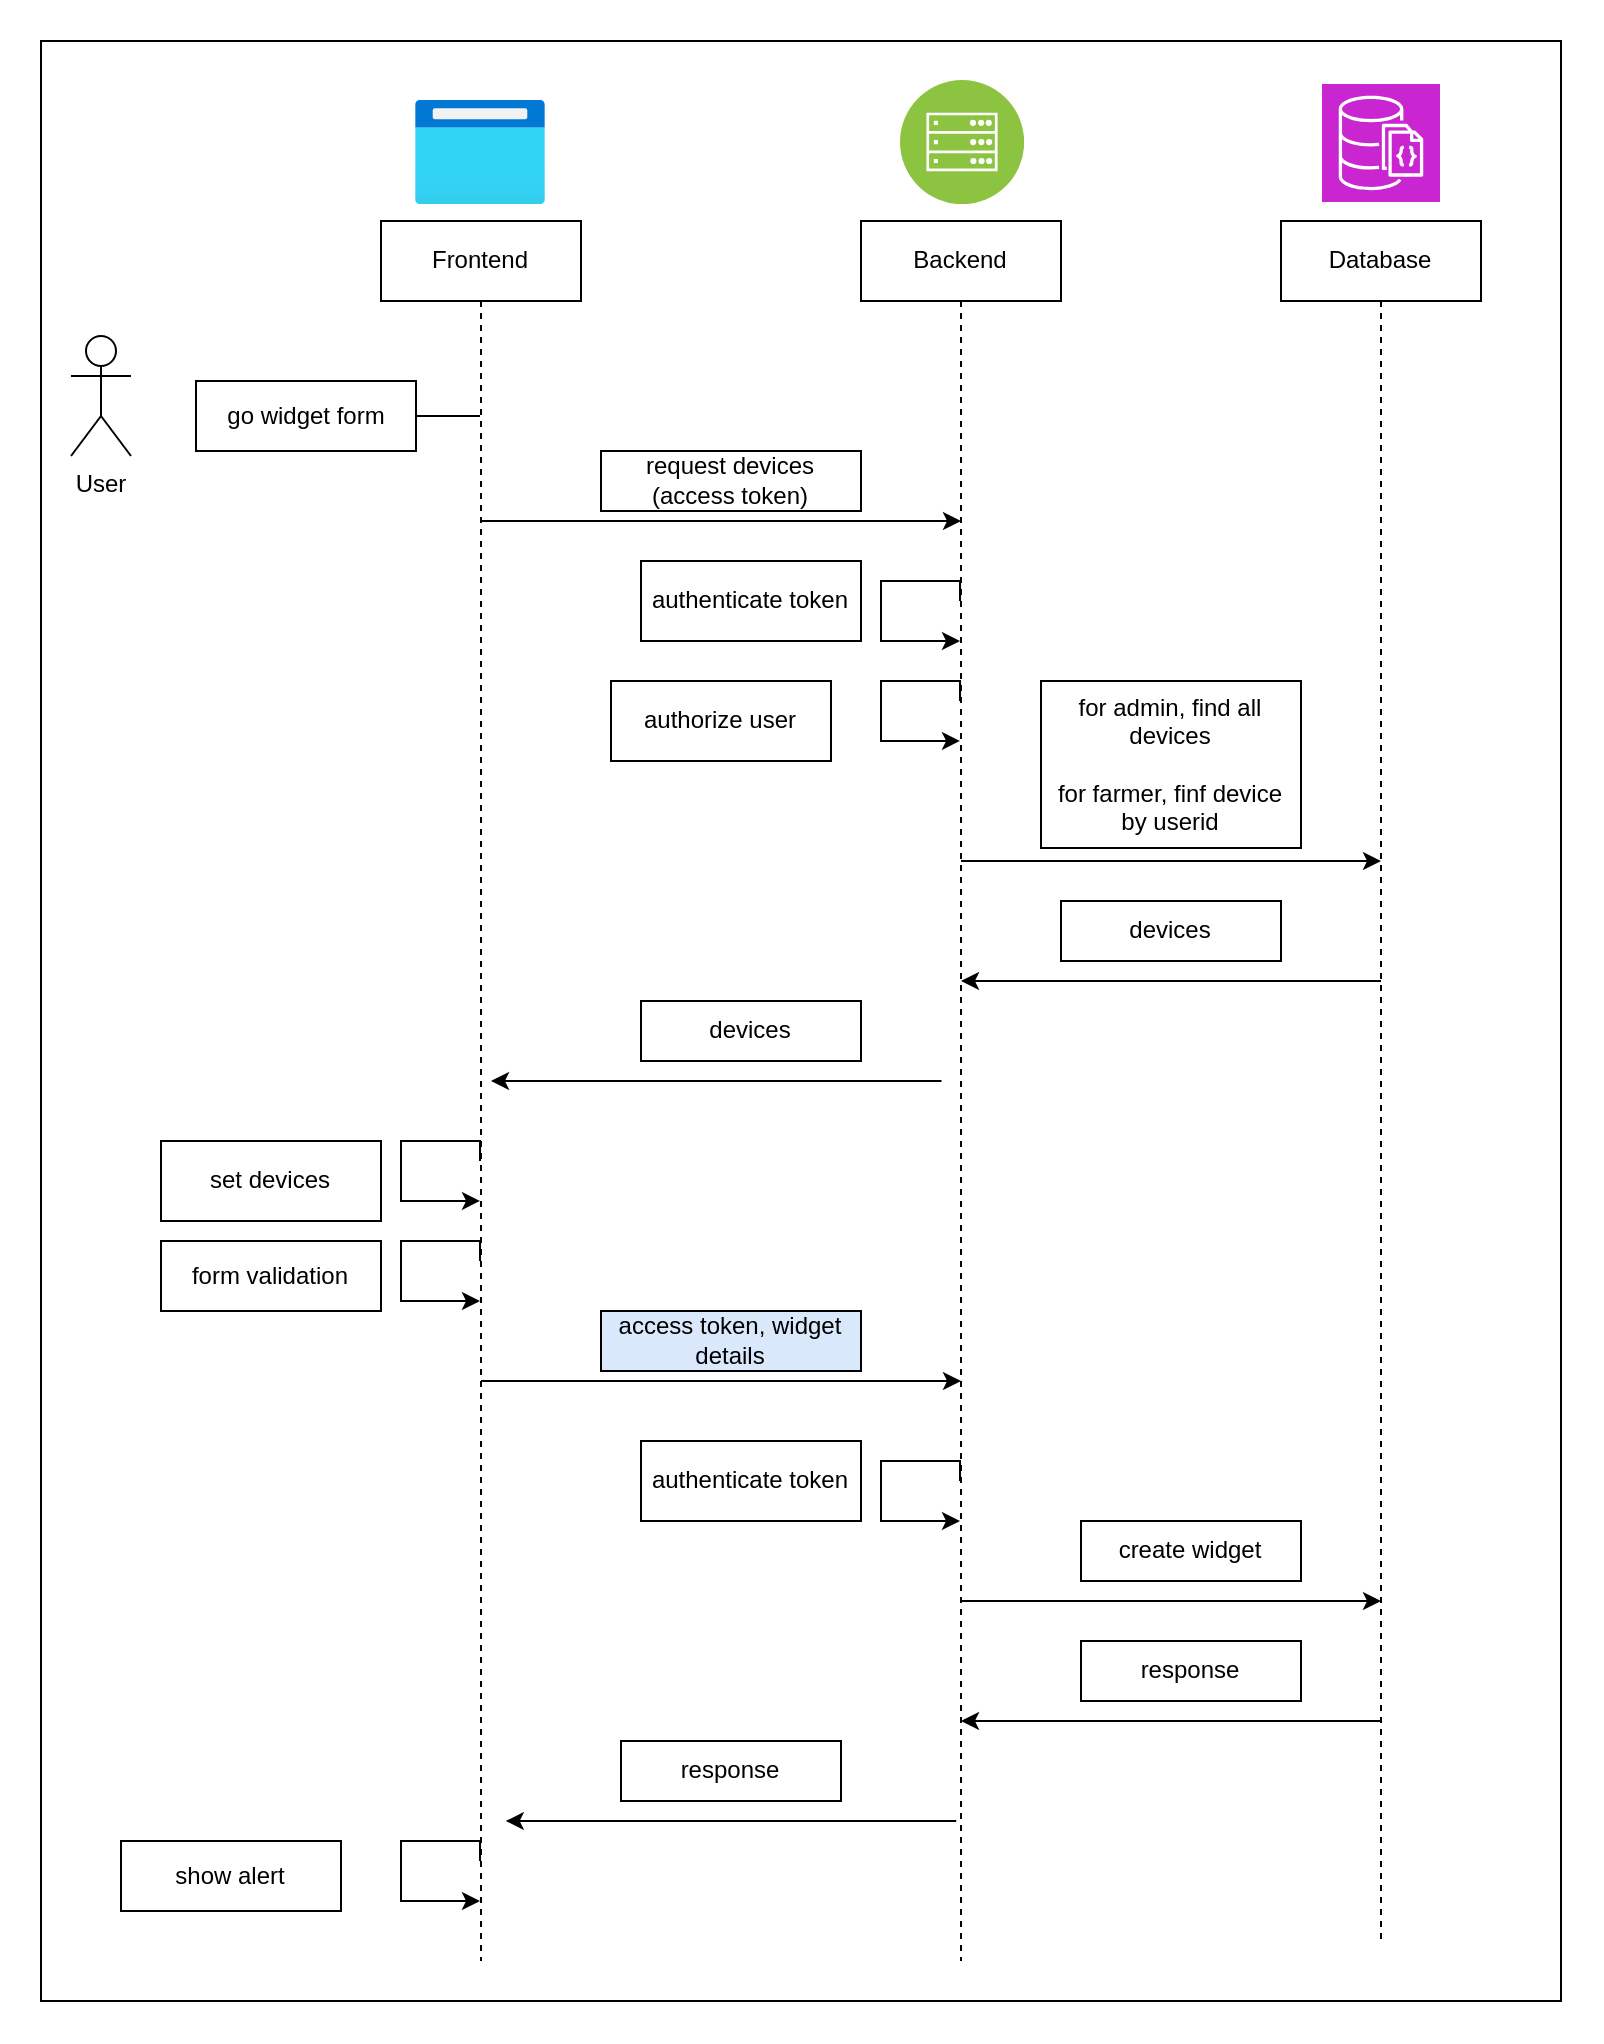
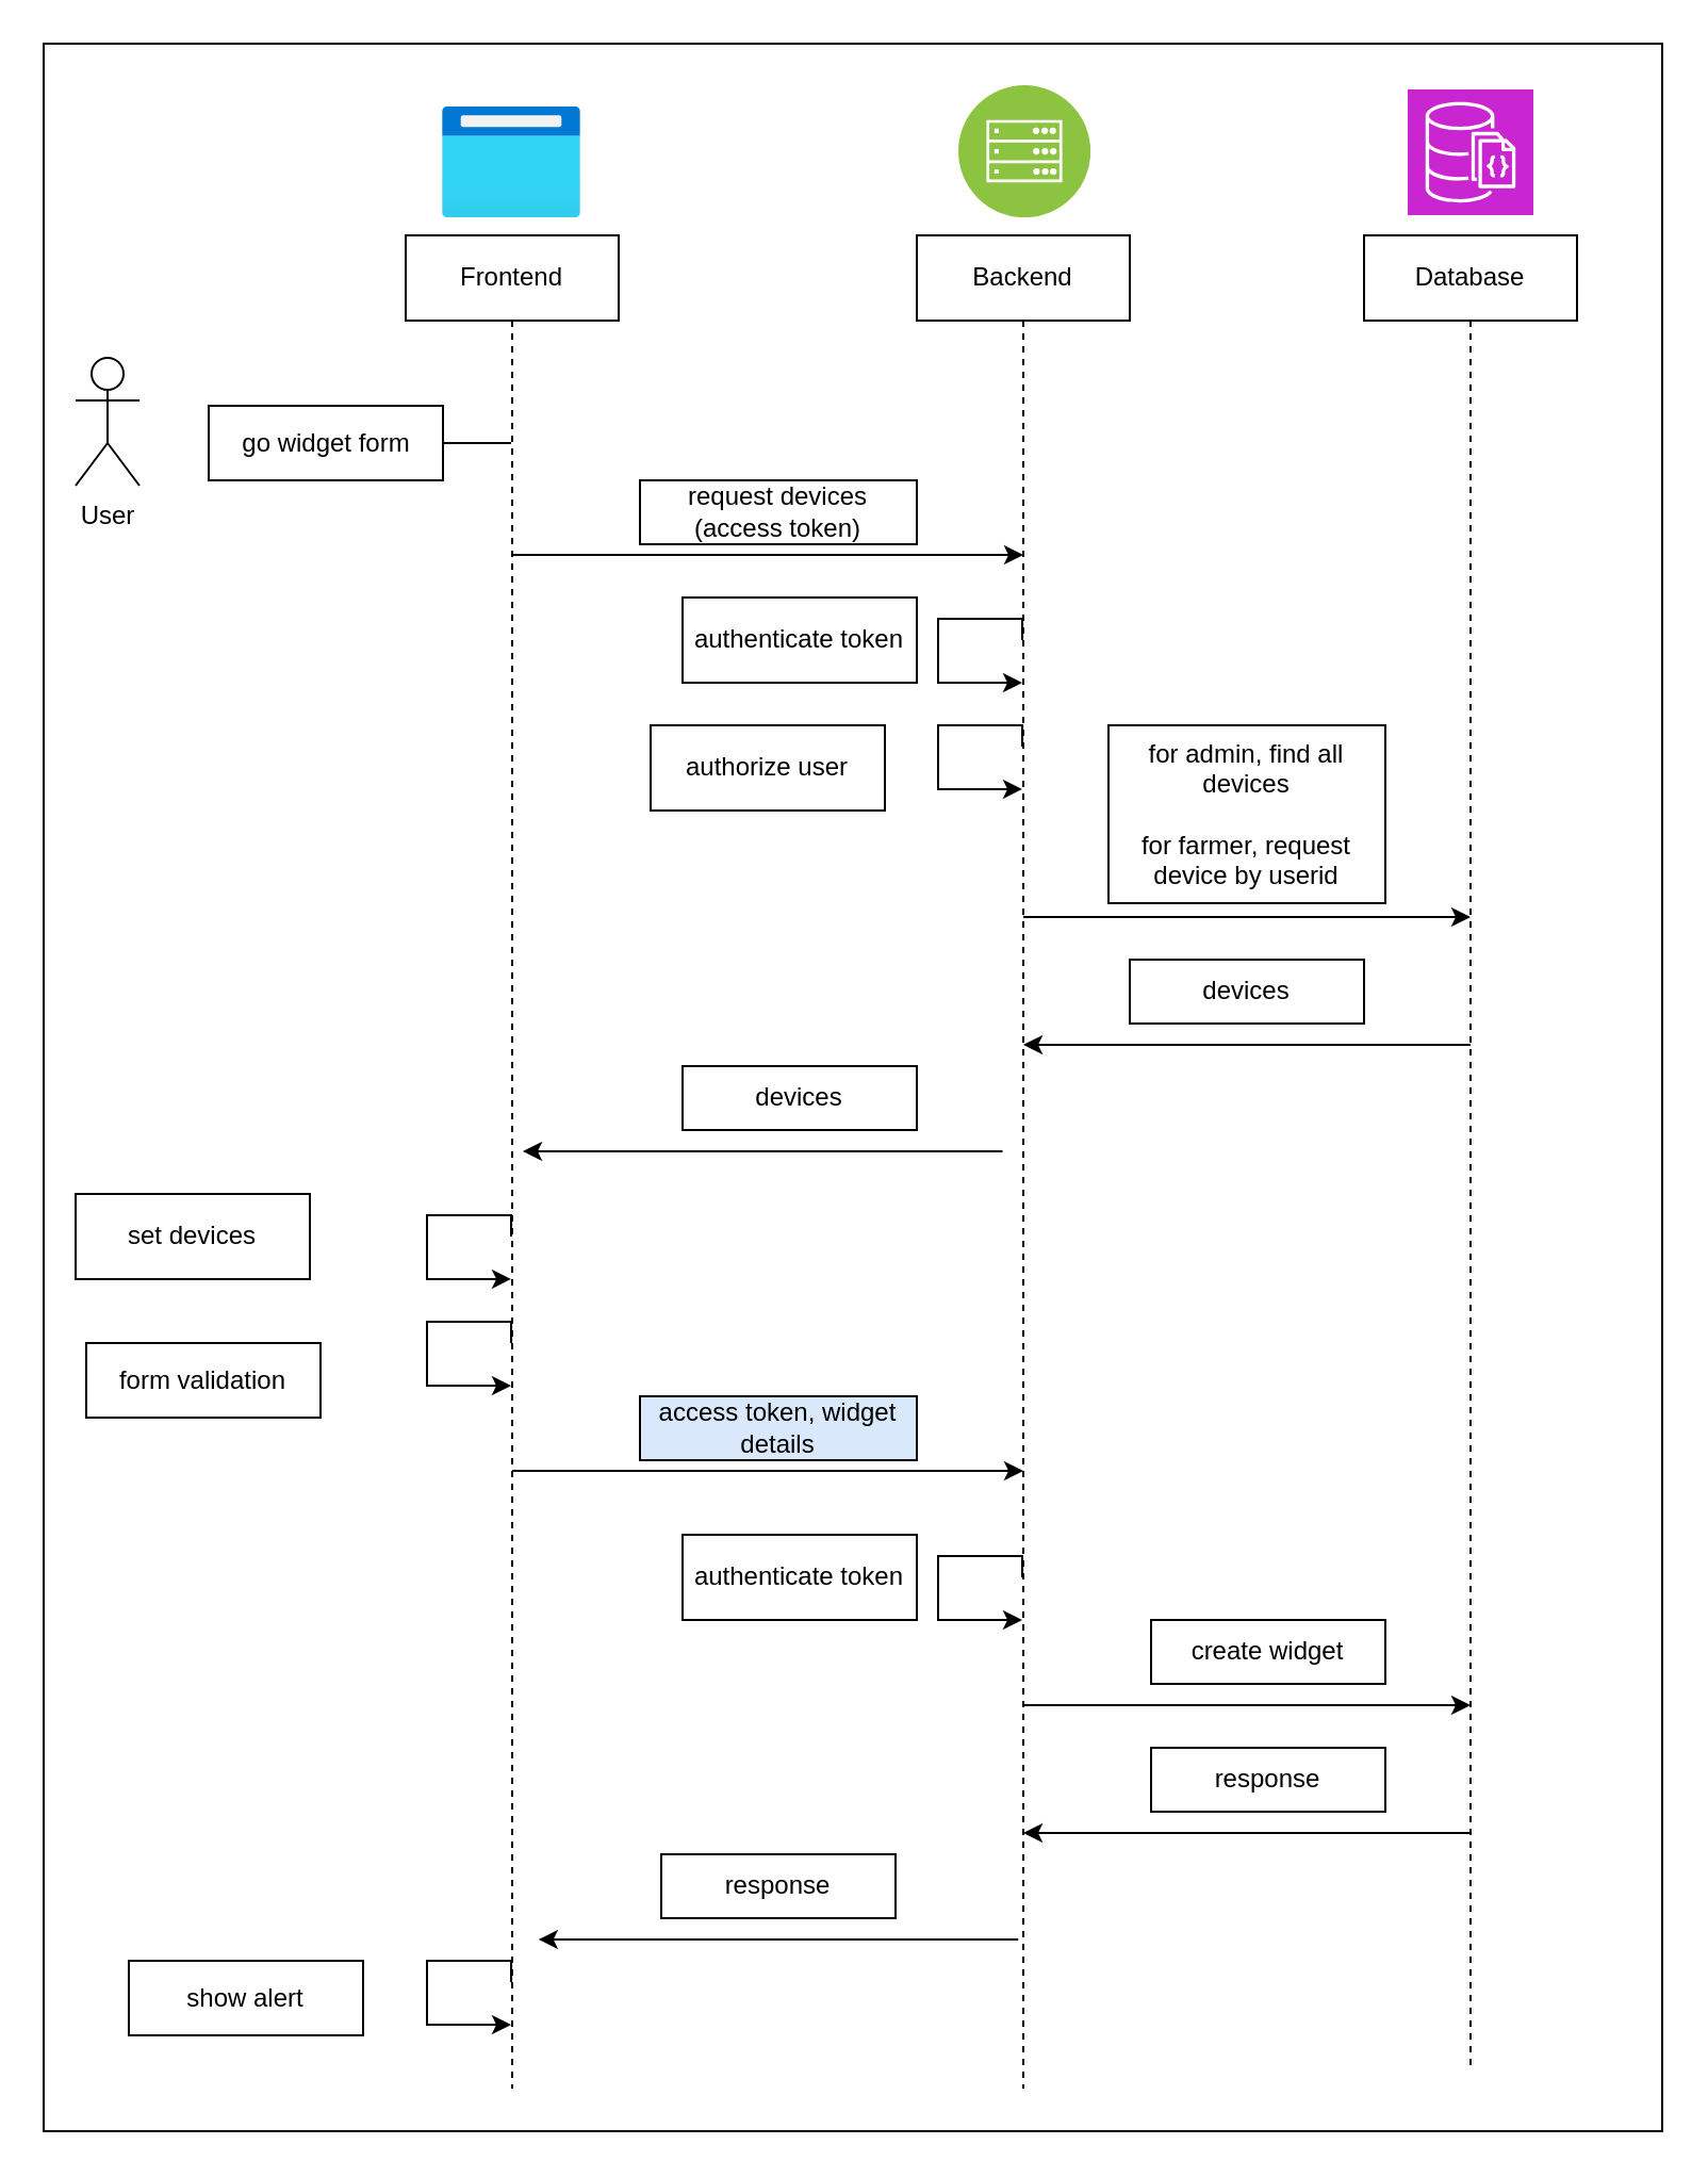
- <mxCell id="27" value="for admin, find all devices&lt;br&gt;&lt;br&gt;for farmer, finf device by userid" style="html=1;whiteSpace=wrap;" vertex="1" parent="1"><mxGeometry x="520" y="340" width="130" height="83.5" as="geometry" /></mxCell>
+ <mxCell id="27" value="for admin, find all devices&lt;br&gt;&lt;br&gt;for farmer, request device by userid" style="html=1;whiteSpace=wrap;" vertex="1" parent="1"><mxGeometry x="520" y="340" width="130" height="83.5" as="geometry" /></mxCell>
- <mxCell id="25" value="set devices" style="html=1;whiteSpace=wrap;" parent="1" vertex="1"><mxGeometry x="80" y="570" width="110" height="40" as="geometry" /></mxCell>
+ <mxCell id="25" value="set devices" style="html=1;whiteSpace=wrap;" parent="1" vertex="1"><mxGeometry x="35" y="560" width="110" height="40" as="geometry" /></mxCell>
- <mxCell id="23" value="form validation" style="html=1;whiteSpace=wrap;" parent="1" vertex="1"><mxGeometry x="80" y="620" width="110" height="35" as="geometry" /></mxCell>
+ <mxCell id="23" value="form validation" style="html=1;whiteSpace=wrap;" parent="1" vertex="1"><mxGeometry x="40" y="630" width="110" height="35" as="geometry" /></mxCell>
